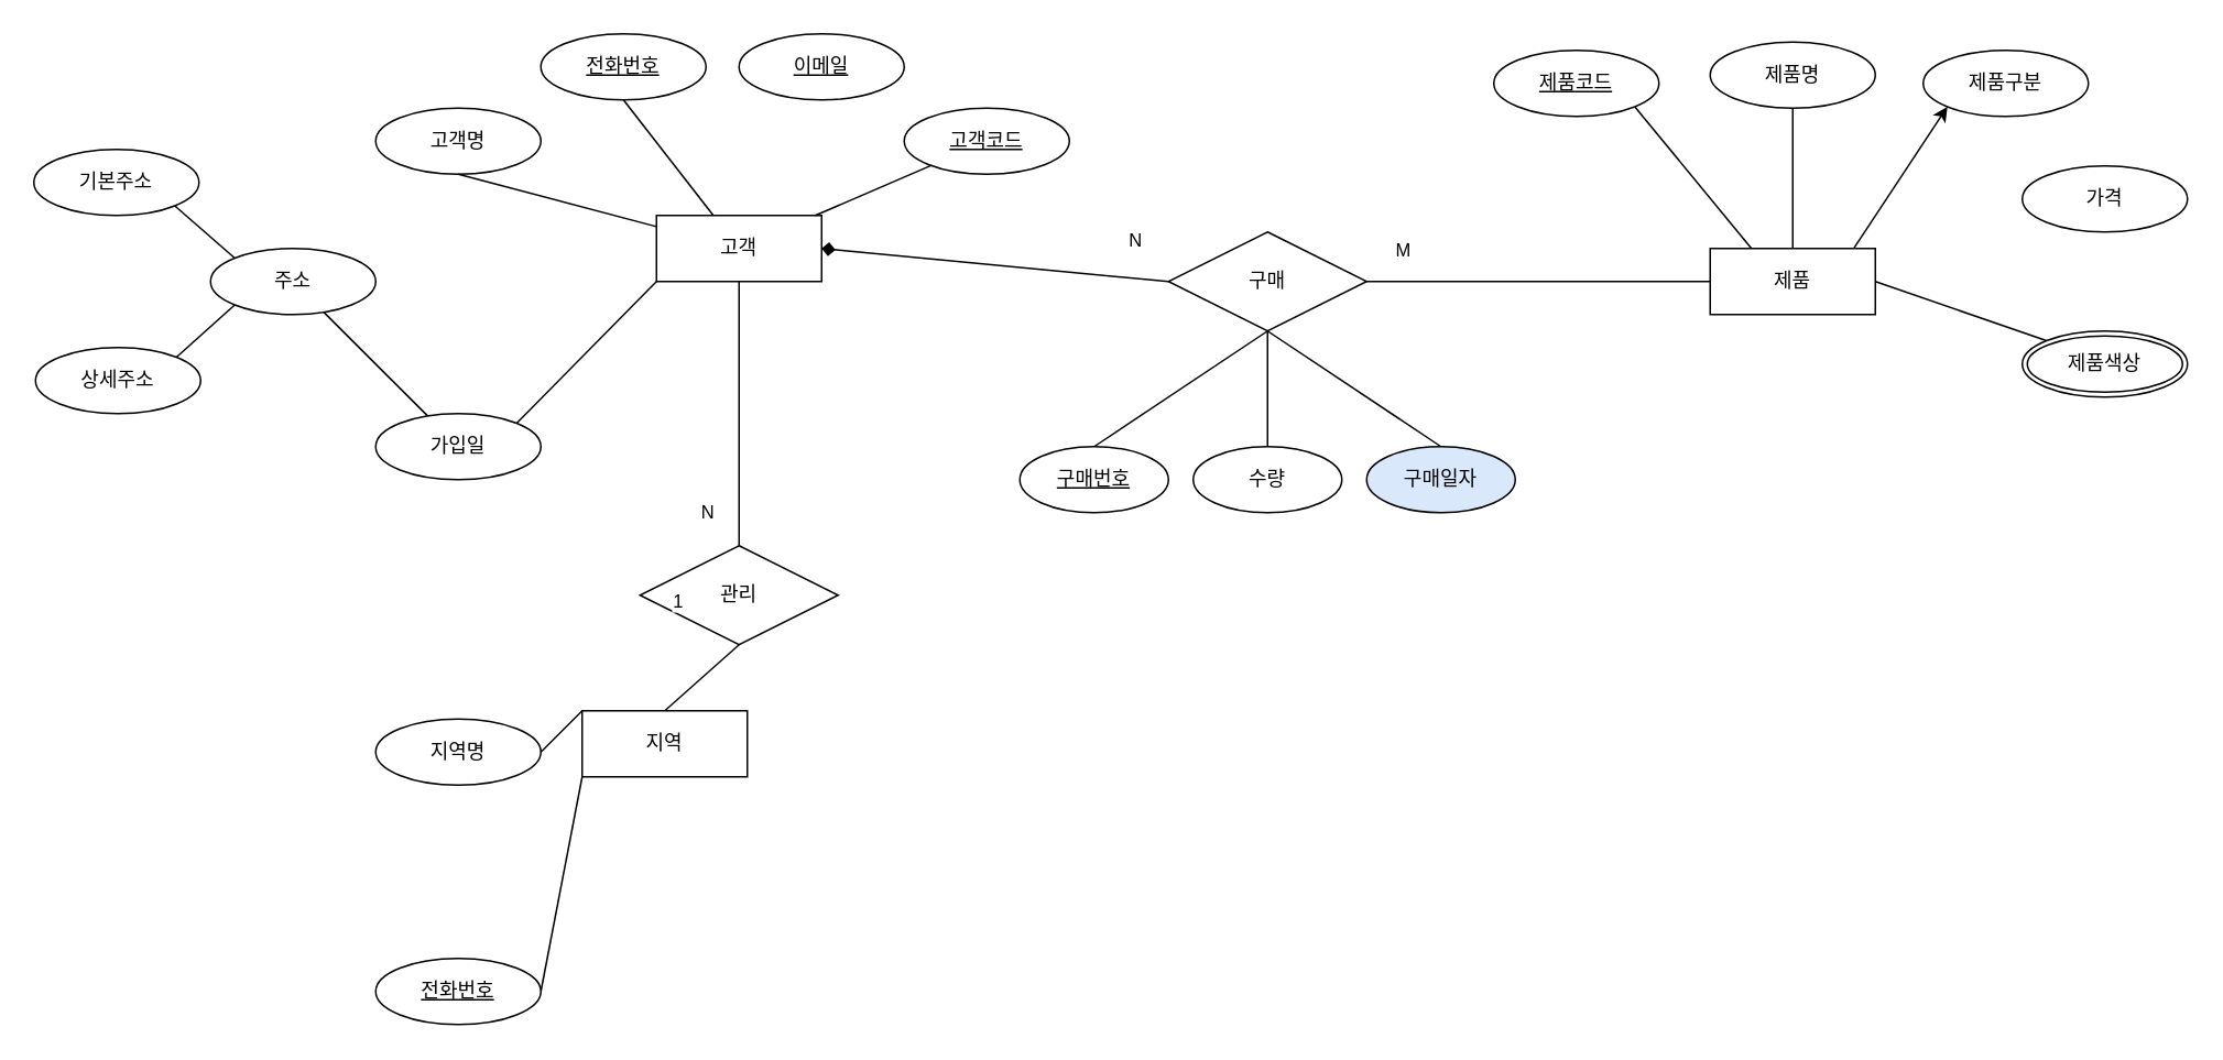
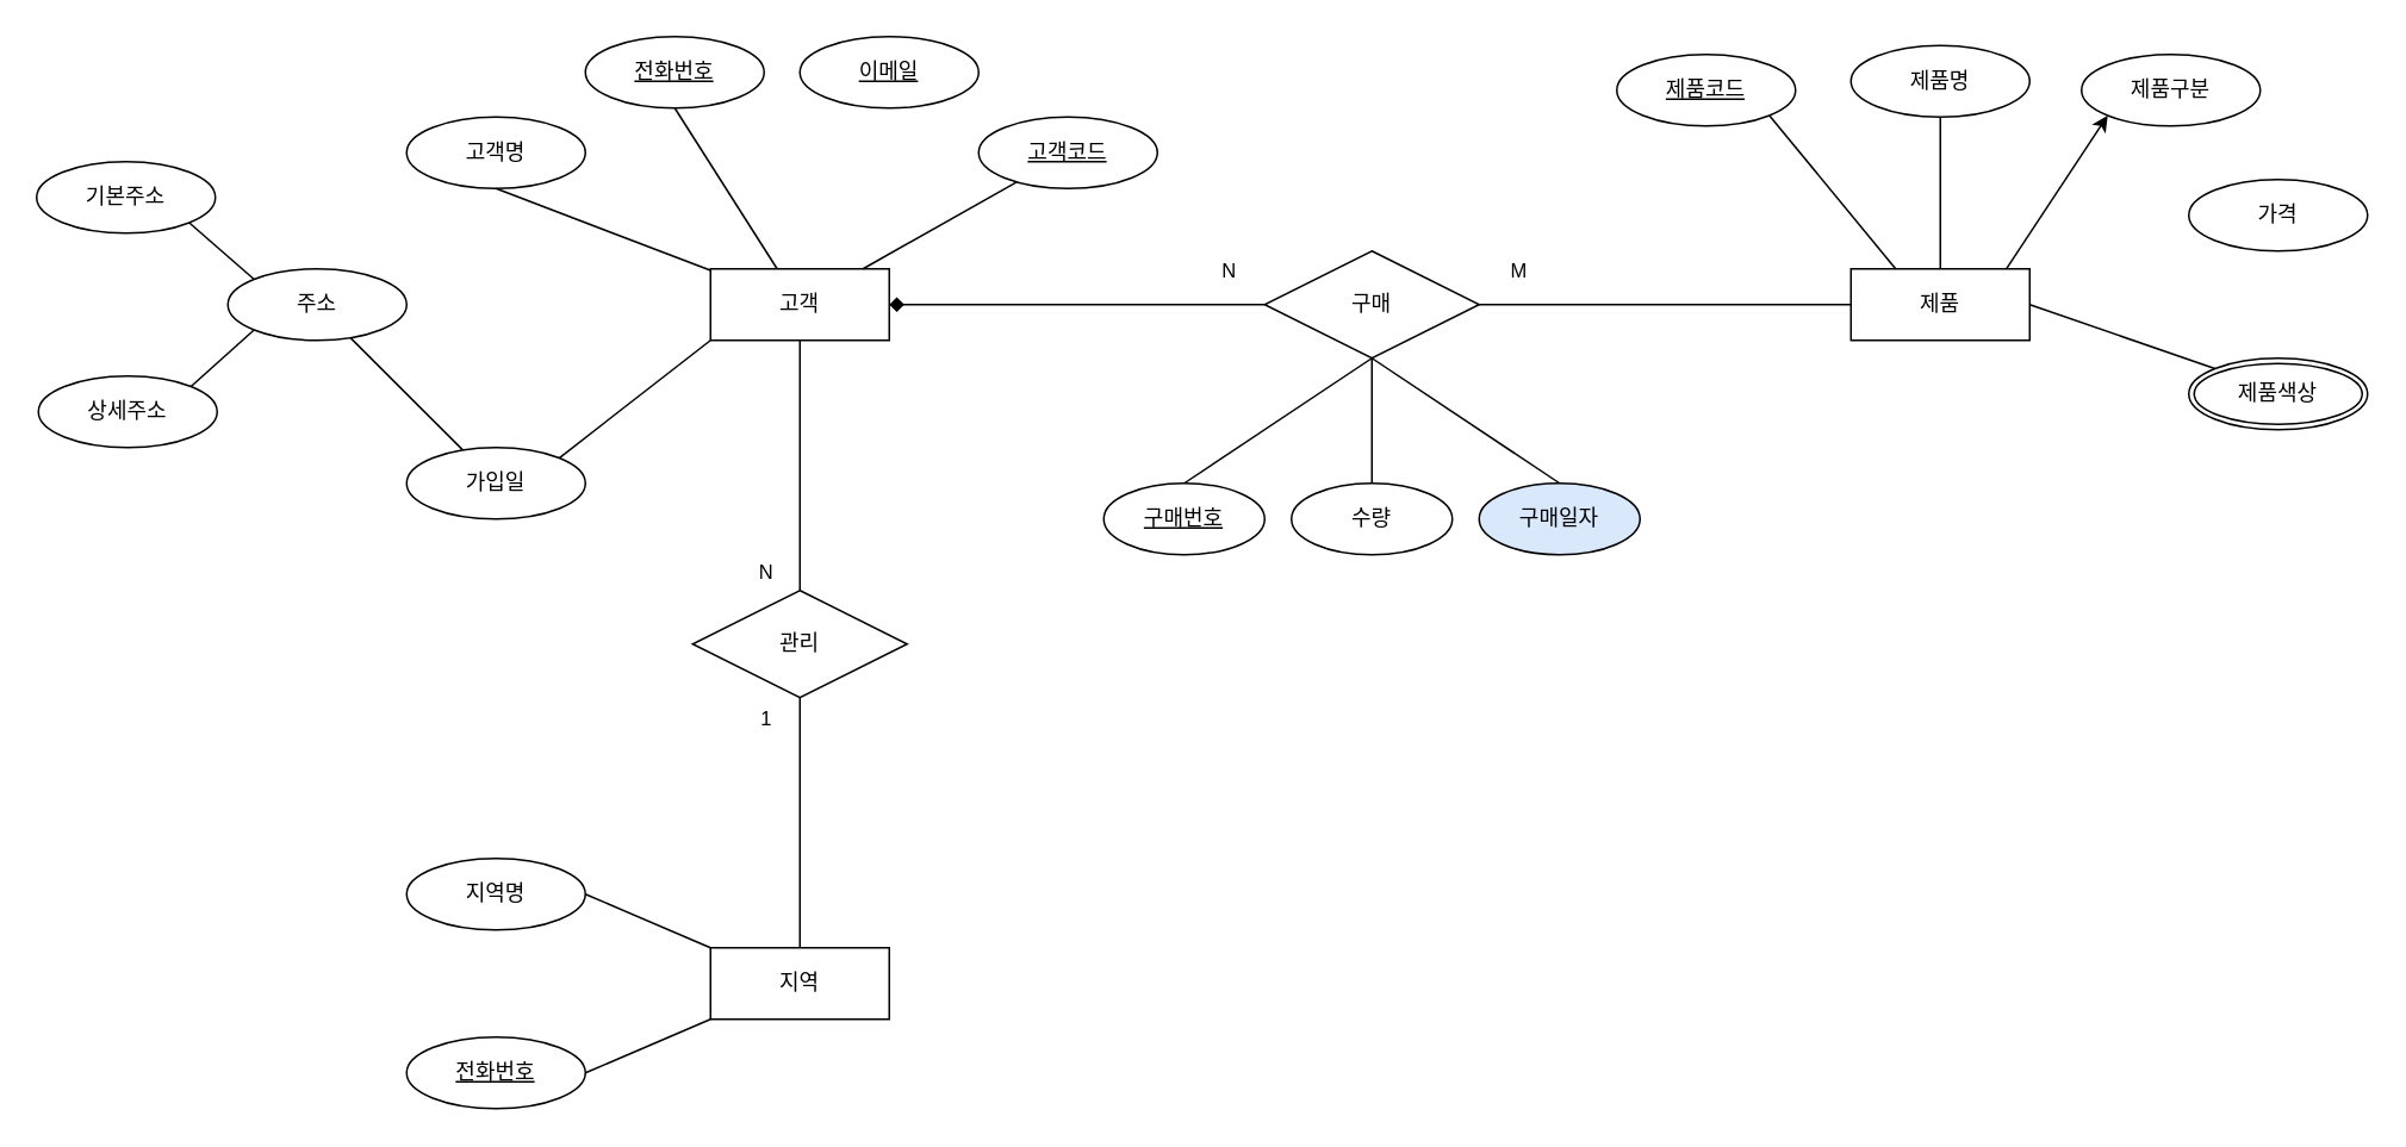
- <mxCell id="2" value="고객" style="whiteSpace=wrap;html=1;align=center;" vertex="1" parent="1"><mxGeometry x="397" y="130" width="100" height="40" as="geometry" /></mxCell>
+ <mxCell id="2" value="고객" style="whiteSpace=wrap;html=1;align=center;" vertex="1" parent="1"><mxGeometry x="397" y="150" width="100" height="40" as="geometry" /></mxCell>
- <mxCell id="18" value="지역&lt;br&gt;" style="whiteSpace=wrap;html=1;align=center;" vertex="1" parent="1"><mxGeometry x="352" y="430" width="100" height="40" as="geometry" /></mxCell>
+ <mxCell id="18" value="지역&lt;br&gt;" style="whiteSpace=wrap;html=1;align=center;" vertex="1" parent="1"><mxGeometry x="397" y="530" width="100" height="40" as="geometry" /></mxCell>
- <mxCell id="19" value="지역명" style="ellipse;whiteSpace=wrap;html=1;align=center;" vertex="1" parent="1"><mxGeometry x="227" y="435" width="100" height="40" as="geometry" /></mxCell>
+ <mxCell id="19" value="지역명" style="ellipse;whiteSpace=wrap;html=1;align=center;" vertex="1" parent="1"><mxGeometry x="227" y="480" width="100" height="40" as="geometry" /></mxCell>
